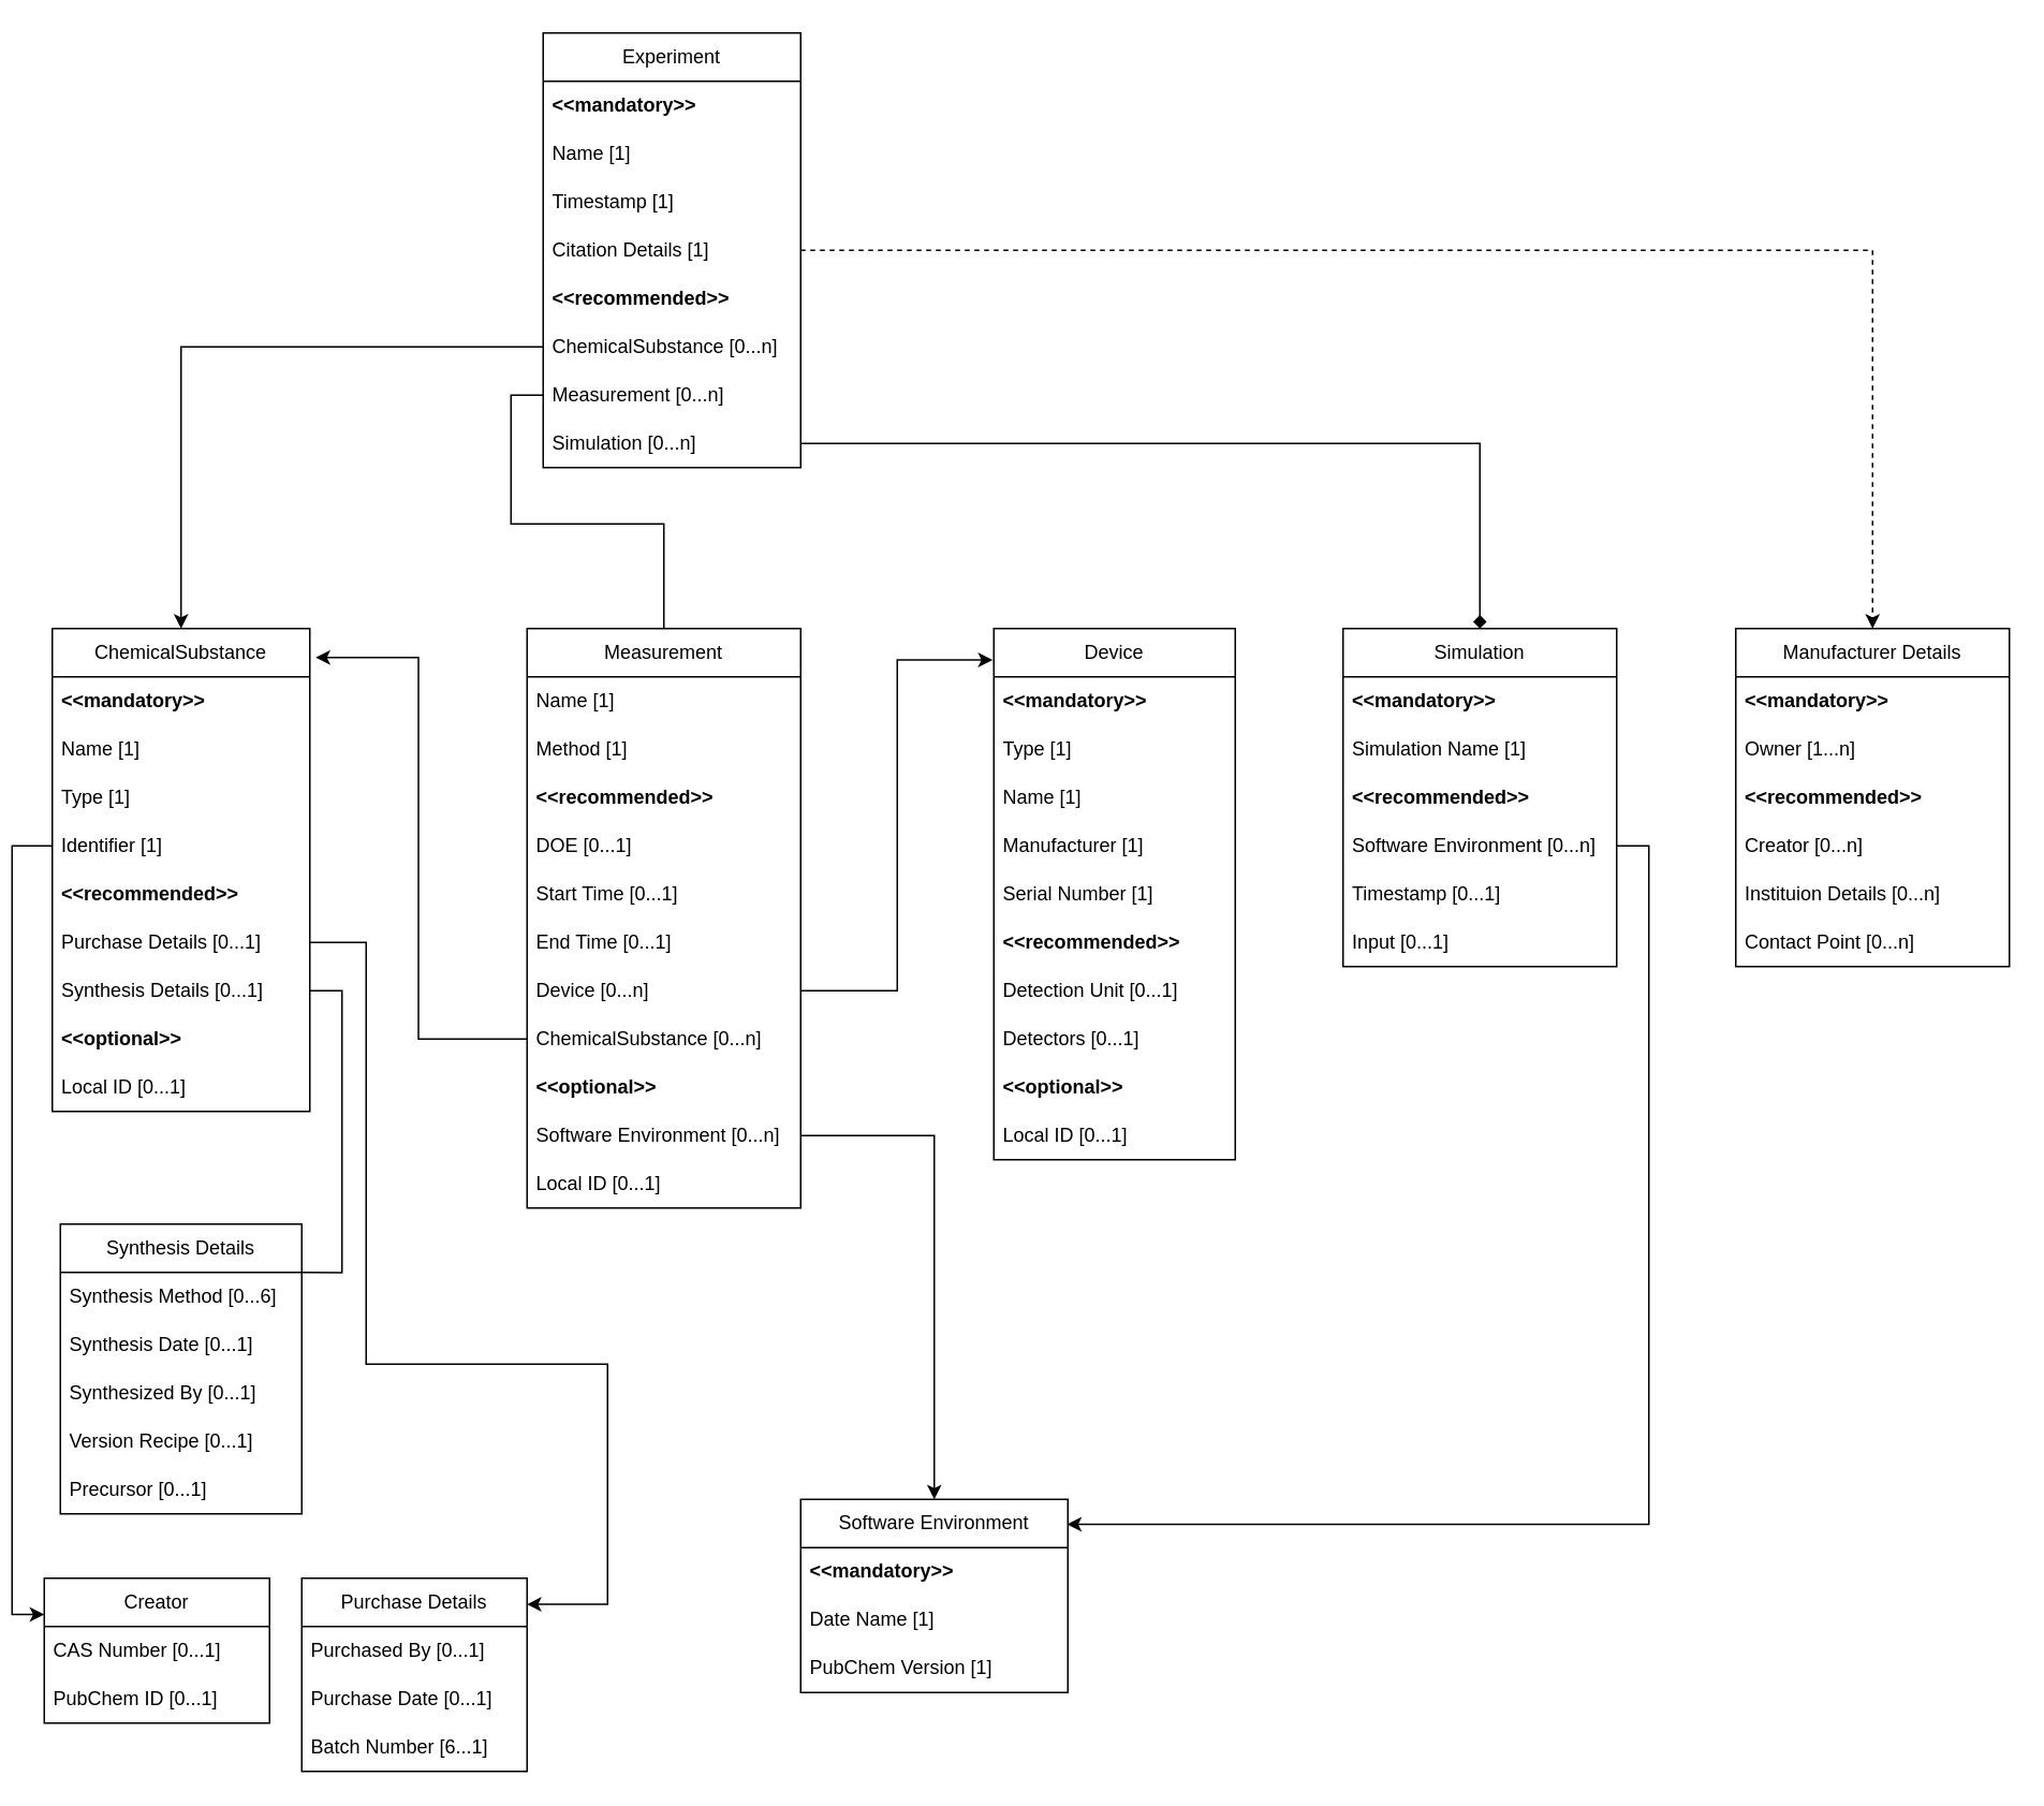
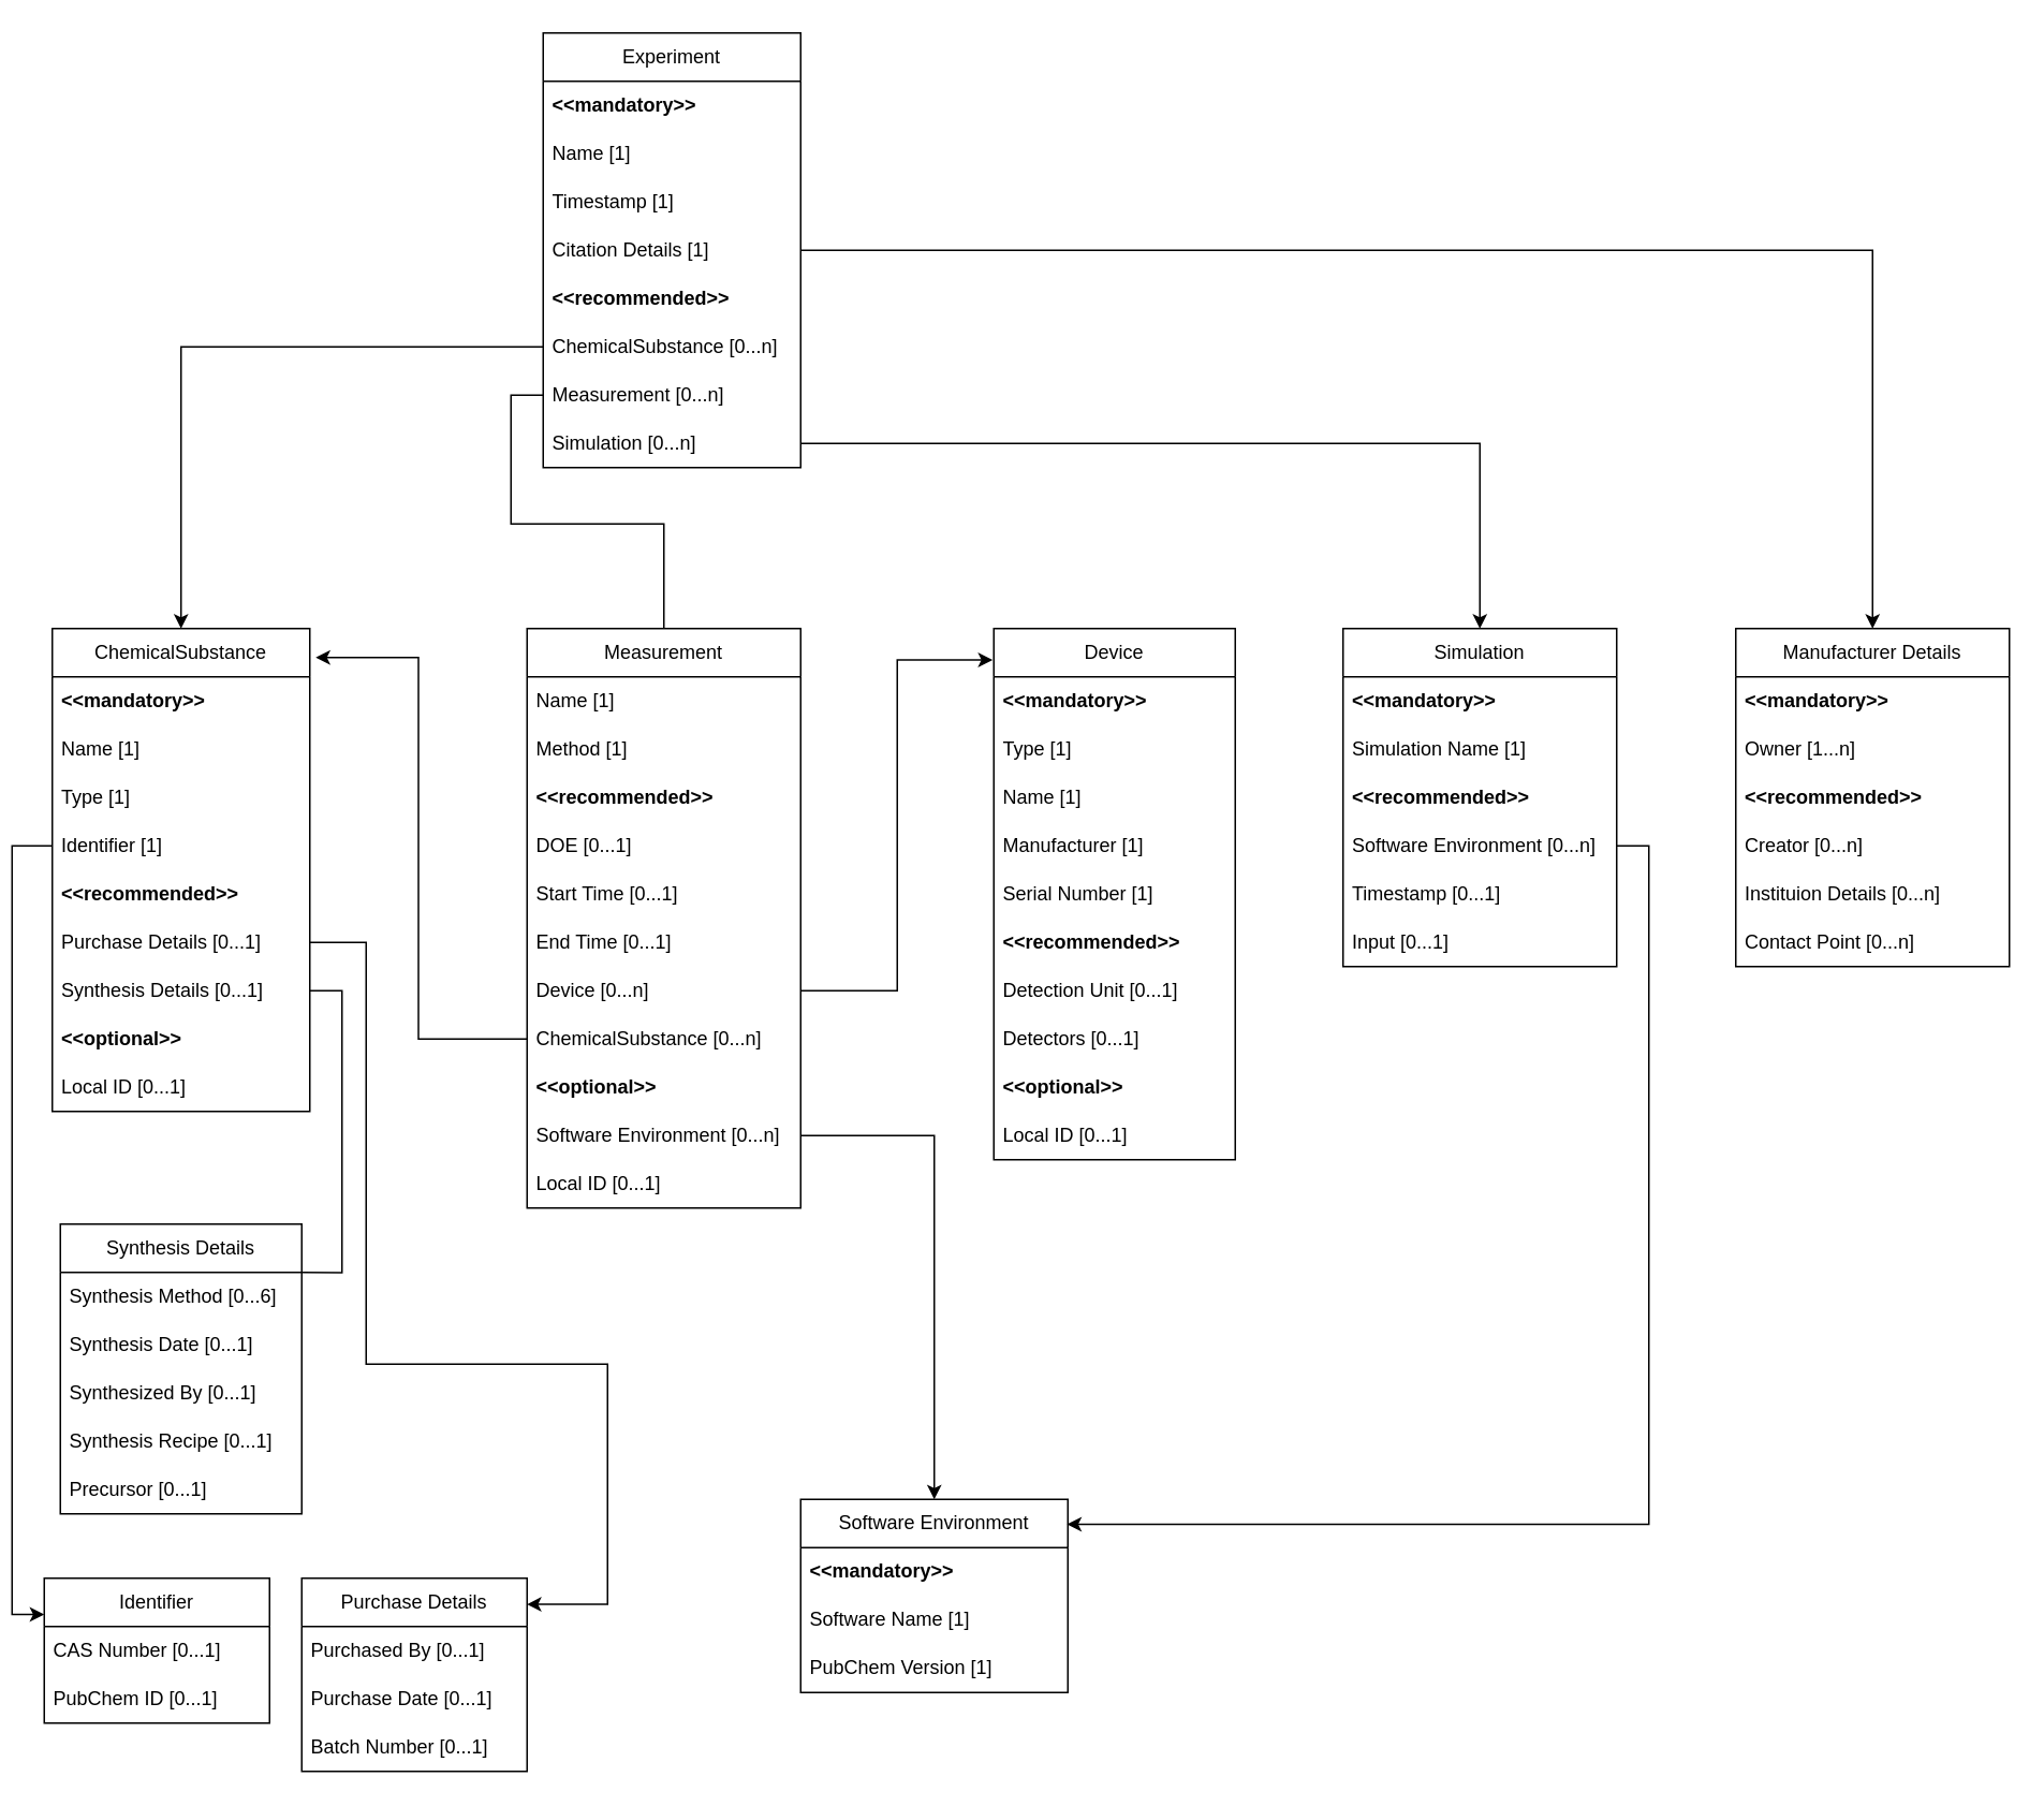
- <mxCell id="82" style="edgeStyle=orthogonalEdgeStyle;rounded=0;orthogonalLoop=1;jettySize=auto;html=1;exitX=1;exitY=0.5;exitDx=0;exitDy=0;entryX=0.5;entryY=0;entryDx=0;entryDy=0;dashed=1;" parent="1" source="55" target="75" edge="1"><mxGeometry relative="1" as="geometry" /></mxCell>
+ <mxCell id="82" style="edgeStyle=orthogonalEdgeStyle;rounded=0;orthogonalLoop=1;jettySize=auto;html=1;exitX=1;exitY=0.5;exitDx=0;exitDy=0;entryX=0.5;entryY=0;entryDx=0;entryDy=0;" parent="1" source="55" target="75" edge="1"><mxGeometry relative="1" as="geometry" /></mxCell>
- <mxCell id="60" style="edgeStyle=orthogonalEdgeStyle;rounded=0;orthogonalLoop=1;jettySize=auto;html=1;entryX=0.5;entryY=0;entryDx=0;entryDy=0;endArrow=diamond;" parent="1" source="59" target="39" edge="1"><mxGeometry relative="1" as="geometry" /></mxCell>
+ <mxCell id="60" style="edgeStyle=orthogonalEdgeStyle;rounded=0;orthogonalLoop=1;jettySize=auto;html=1;entryX=0.5;entryY=0;entryDx=0;entryDy=0;" parent="1" source="59" target="39" edge="1"><mxGeometry relative="1" as="geometry" /></mxCell>
- <mxCell id="72" value="Version Recipe [0...1]" style="text;strokeColor=none;fillColor=none;align=left;verticalAlign=middle;spacingLeft=4;spacingRight=4;overflow=hidden;points=[[0,0.5],[1,0.5]];portConstraint=eastwest;rotatable=0;whiteSpace=wrap;html=1;" parent="68" vertex="1"><mxGeometry y="120" width="150" height="30" as="geometry" /></mxCell>
+ <mxCell id="72" value="Synthesis Recipe [0...1]" style="text;strokeColor=none;fillColor=none;align=left;verticalAlign=middle;spacingLeft=4;spacingRight=4;overflow=hidden;points=[[0,0.5],[1,0.5]];portConstraint=eastwest;rotatable=0;whiteSpace=wrap;html=1;" parent="68" vertex="1"><mxGeometry y="120" width="150" height="30" as="geometry" /></mxCell>
- <mxCell id="47" value="Creator" style="swimlane;fontStyle=0;childLayout=stackLayout;horizontal=1;startSize=30;horizontalStack=0;resizeParent=1;resizeParentMax=0;resizeLast=0;collapsible=1;marginBottom=0;whiteSpace=wrap;html=1;" parent="1" vertex="1"><mxGeometry x="20" y="980" width="140" height="90" as="geometry" /></mxCell>
+ <mxCell id="47" value="Identifier" style="swimlane;fontStyle=0;childLayout=stackLayout;horizontal=1;startSize=30;horizontalStack=0;resizeParent=1;resizeParentMax=0;resizeLast=0;collapsible=1;marginBottom=0;whiteSpace=wrap;html=1;" parent="1" vertex="1"><mxGeometry x="20" y="980" width="140" height="90" as="geometry" /></mxCell>
- <mxCell id="37" value="Date Name [1]" style="text;strokeColor=none;fillColor=none;align=left;verticalAlign=middle;spacingLeft=4;spacingRight=4;overflow=hidden;points=[[0,0.5],[1,0.5]];portConstraint=eastwest;rotatable=0;whiteSpace=wrap;html=1;" parent="35" vertex="1"><mxGeometry y="60" width="166" height="30" as="geometry" /></mxCell>
+ <mxCell id="37" value="Software Name [1]" style="text;strokeColor=none;fillColor=none;align=left;verticalAlign=middle;spacingLeft=4;spacingRight=4;overflow=hidden;points=[[0,0.5],[1,0.5]];portConstraint=eastwest;rotatable=0;whiteSpace=wrap;html=1;" parent="35" vertex="1"><mxGeometry y="60" width="166" height="30" as="geometry" /></mxCell>
- <mxCell id="65" value="Batch Number [6...1]" style="text;strokeColor=none;fillColor=none;align=left;verticalAlign=middle;spacingLeft=4;spacingRight=4;overflow=hidden;points=[[0,0.5],[1,0.5]];portConstraint=eastwest;rotatable=0;whiteSpace=wrap;html=1;" parent="62" vertex="1"><mxGeometry y="90" width="140" height="30" as="geometry" /></mxCell>
+ <mxCell id="65" value="Batch Number [0...1]" style="text;strokeColor=none;fillColor=none;align=left;verticalAlign=middle;spacingLeft=4;spacingRight=4;overflow=hidden;points=[[0,0.5],[1,0.5]];portConstraint=eastwest;rotatable=0;whiteSpace=wrap;html=1;" parent="62" vertex="1"><mxGeometry y="90" width="140" height="30" as="geometry" /></mxCell>
